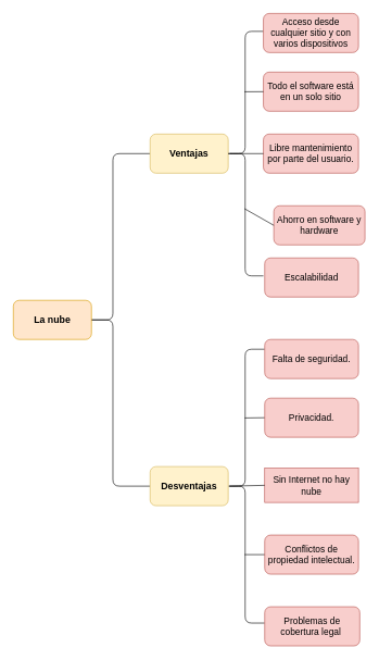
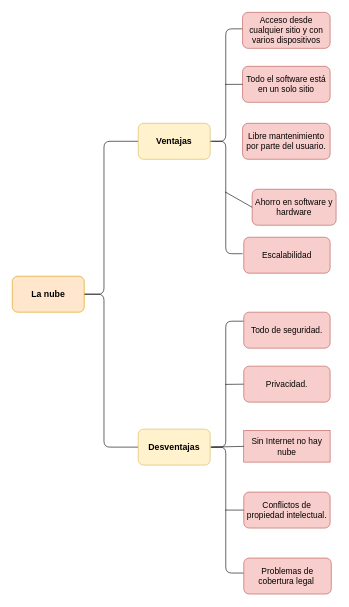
- <mxCell id="24" value="" style="endArrow=none;html=1;exitX=1;exitY=0.5;exitDx=0;exitDy=0;entryX=0;entryY=0.5;entryDx=0;entryDy=0;" edge="1" parent="1" source="3" target="23"><mxGeometry width="50" height="50" relative="1" as="geometry"><mxPoint x="390" y="250" as="sourcePoint" /><mxPoint x="440" y="200" as="targetPoint" /></mxGeometry></mxCell>
- <mxCell id="12" value="&lt;font style=&quot;font-size: 14px&quot;&gt;Falta de seguridad.&lt;/font&gt;" style="rounded=1;whiteSpace=wrap;html=1;fillColor=#f8cecc;strokeColor=#b85450;" parent="1" vertex="1"><mxGeometry x="406" y="520" width="144" height="60" as="geometry" /></mxCell>
+ <mxCell id="12" value="&lt;font style=&quot;font-size: 14px&quot;&gt;Todo de seguridad.&lt;/font&gt;" style="rounded=1;whiteSpace=wrap;html=1;fillColor=#f8cecc;strokeColor=#b85450;" parent="1" vertex="1"><mxGeometry x="406" y="520" width="144" height="60" as="geometry" /></mxCell>
